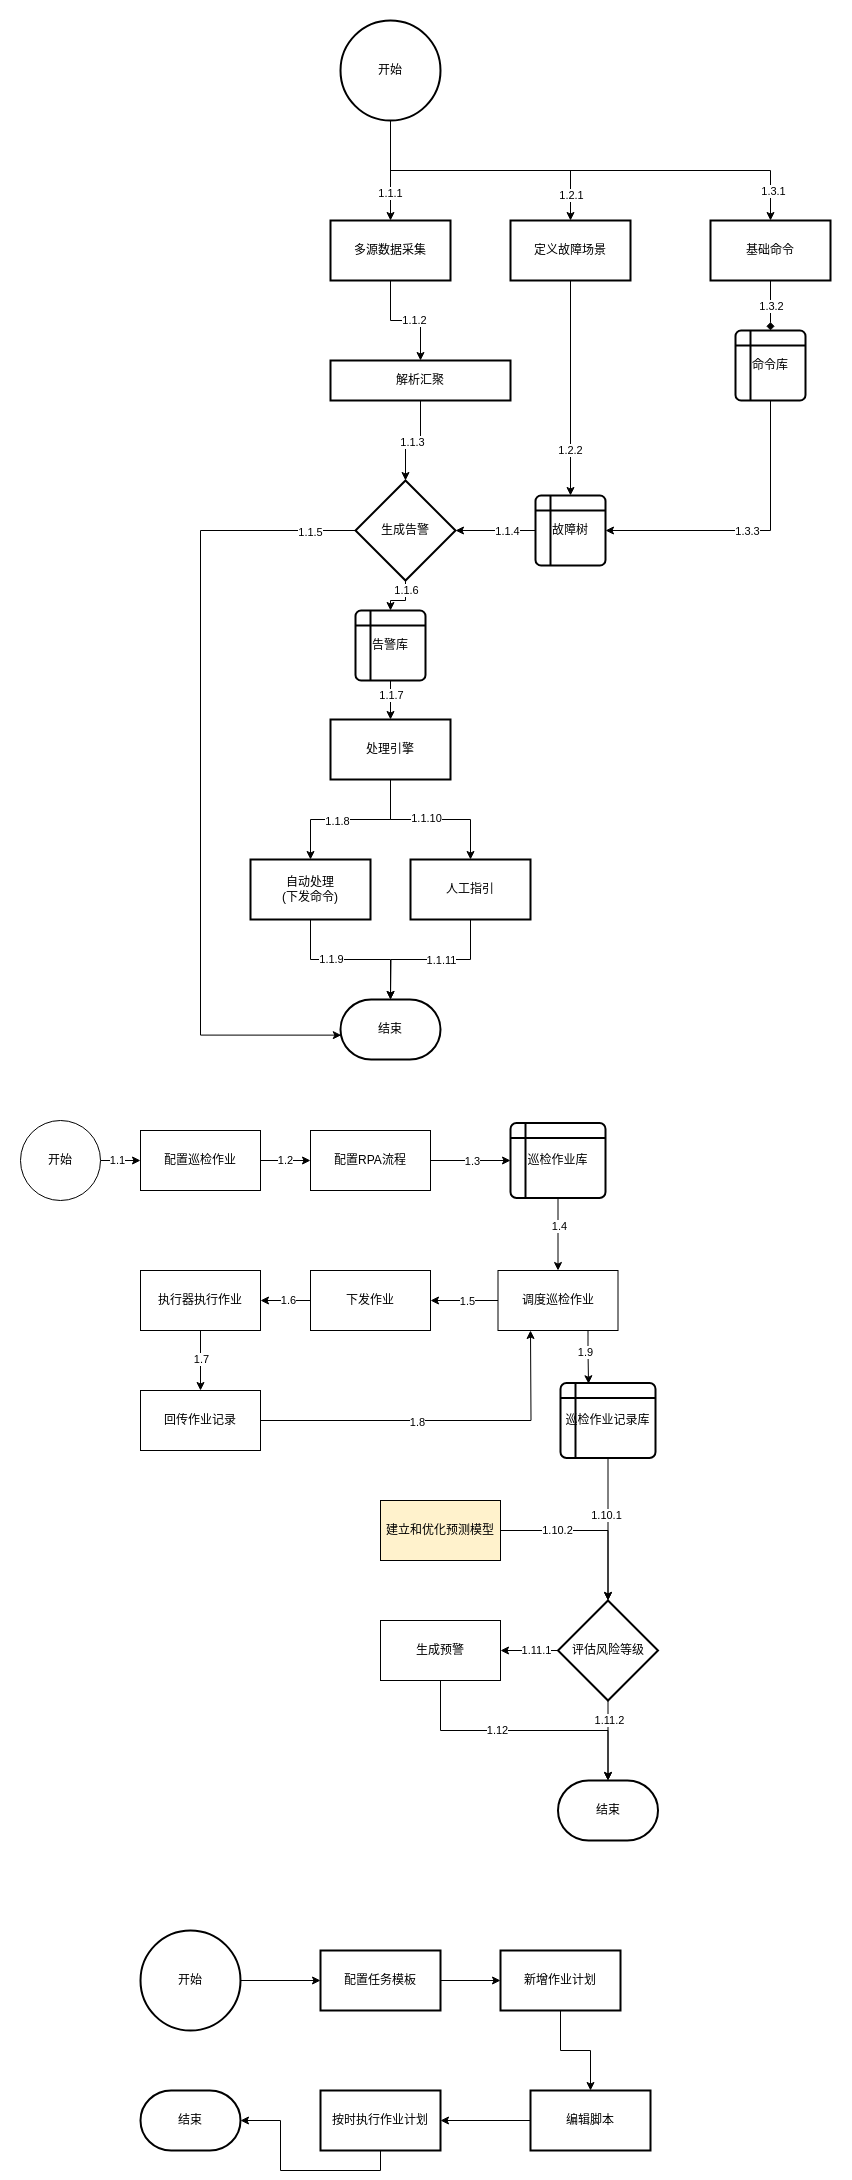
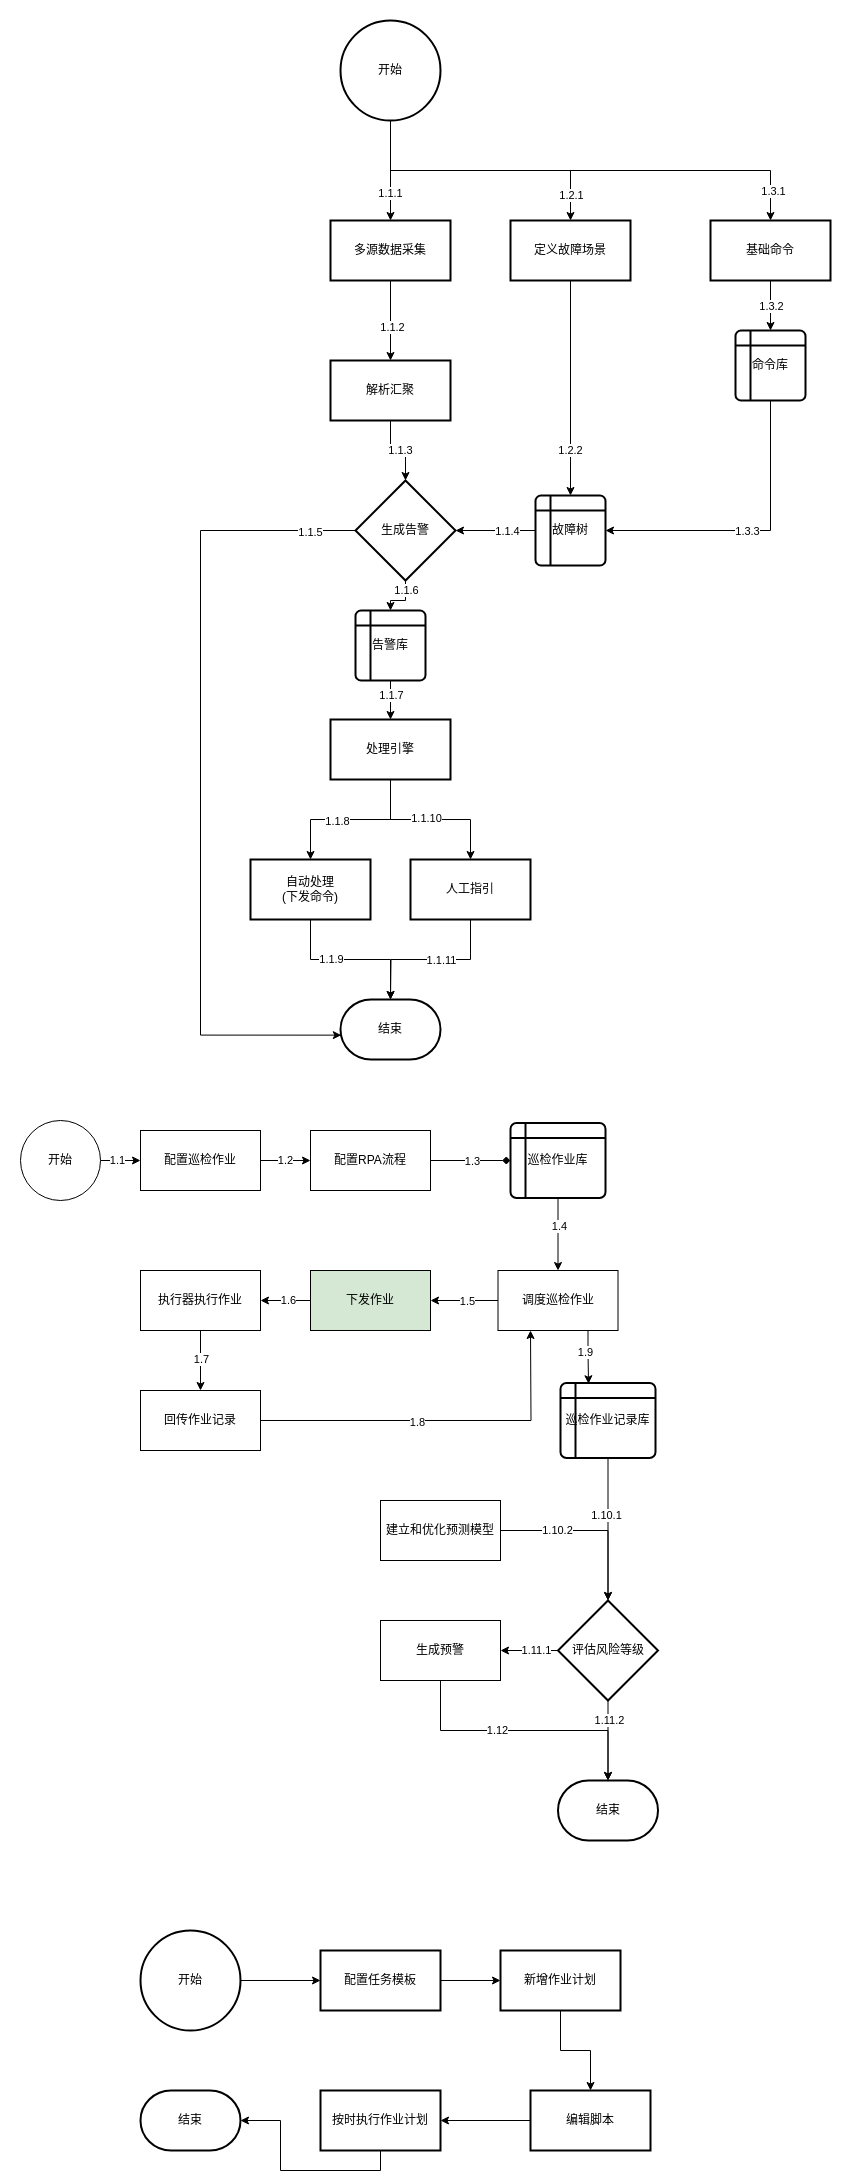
- <mxCell id="31" style="edgeStyle=orthogonalEdgeStyle;rounded=0;orthogonalLoop=1;jettySize=auto;html=1;exitX=0.5;exitY=1;exitDx=0;exitDy=0;entryX=0.5;entryY=0;entryDx=0;entryDy=0;endArrow=diamond;" edge="1" parent="1" source="33" target="36"><mxGeometry relative="1" as="geometry" /></mxCell>
+ <mxCell id="31" style="edgeStyle=orthogonalEdgeStyle;rounded=0;orthogonalLoop=1;jettySize=auto;html=1;exitX=0.5;exitY=1;exitDx=0;exitDy=0;entryX=0.5;entryY=0;entryDx=0;entryDy=0;" edge="1" parent="1" source="33" target="36"><mxGeometry relative="1" as="geometry" /></mxCell>
- <mxCell id="14" value="解析汇聚" style="whiteSpace=wrap;html=1;strokeWidth=2;" vertex="1" parent="1"><mxGeometry x="330" y="360" width="180" height="40" as="geometry" /></mxCell>
+ <mxCell id="14" value="解析汇聚" style="whiteSpace=wrap;html=1;strokeWidth=2;" vertex="1" parent="1"><mxGeometry x="330" y="360" width="120" height="60" as="geometry" /></mxCell>
- <mxCell id="51" style="edgeStyle=orthogonalEdgeStyle;rounded=0;orthogonalLoop=1;jettySize=auto;html=1;exitX=1;exitY=0.5;exitDx=0;exitDy=0;entryX=0;entryY=0.5;entryDx=0;entryDy=0;" edge="1" parent="1" source="53" target="50"><mxGeometry relative="1" as="geometry" /></mxCell>
+ <mxCell id="51" style="edgeStyle=orthogonalEdgeStyle;rounded=0;orthogonalLoop=1;jettySize=auto;html=1;exitX=1;exitY=0.5;exitDx=0;exitDy=0;entryX=0;entryY=0.5;entryDx=0;entryDy=0;endArrow=diamond;" edge="1" parent="1" source="53" target="50"><mxGeometry relative="1" as="geometry" /></mxCell>
- <mxCell id="60" value="下发作业" style="whiteSpace=wrap;html=1;" vertex="1" parent="1"><mxGeometry x="310" y="1270" width="120" height="60" as="geometry" /></mxCell>
+ <mxCell id="60" value="下发作业" style="whiteSpace=wrap;html=1;fillColor=#d5e8d4;" vertex="1" parent="1"><mxGeometry x="310" y="1270" width="120" height="60" as="geometry" /></mxCell>
- <mxCell id="68" value="建立和优化预测模型" style="whiteSpace=wrap;html=1;fillColor=#fff2cc;" vertex="1" parent="1"><mxGeometry x="380" y="1500" width="120" height="60" as="geometry" /></mxCell>
+ <mxCell id="68" value="建立和优化预测模型" style="whiteSpace=wrap;html=1;" vertex="1" parent="1"><mxGeometry x="380" y="1500" width="120" height="60" as="geometry" /></mxCell>
